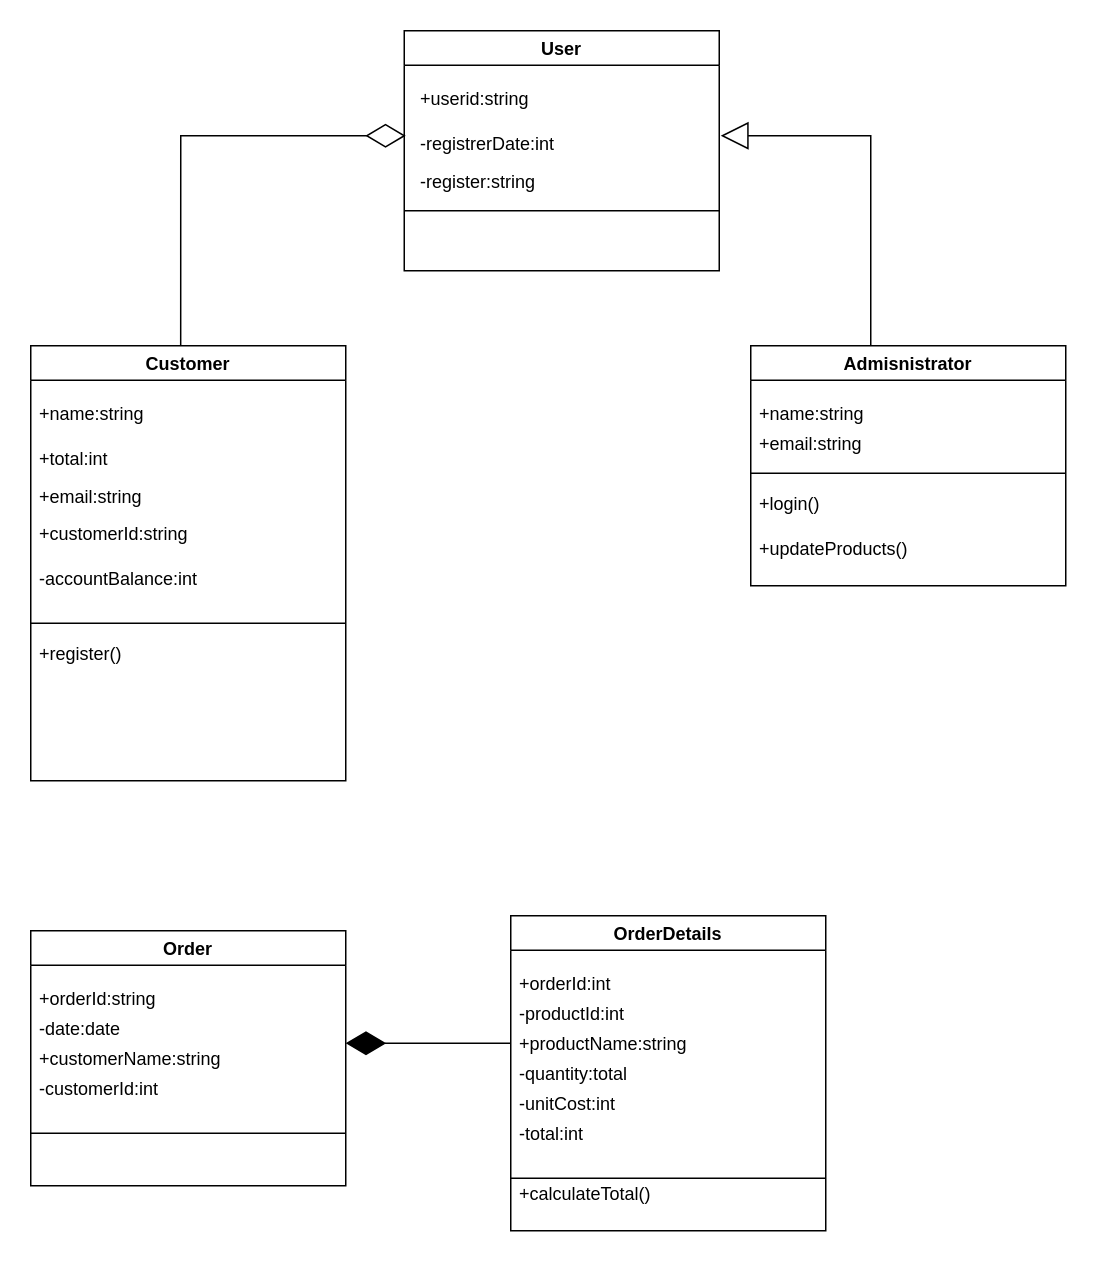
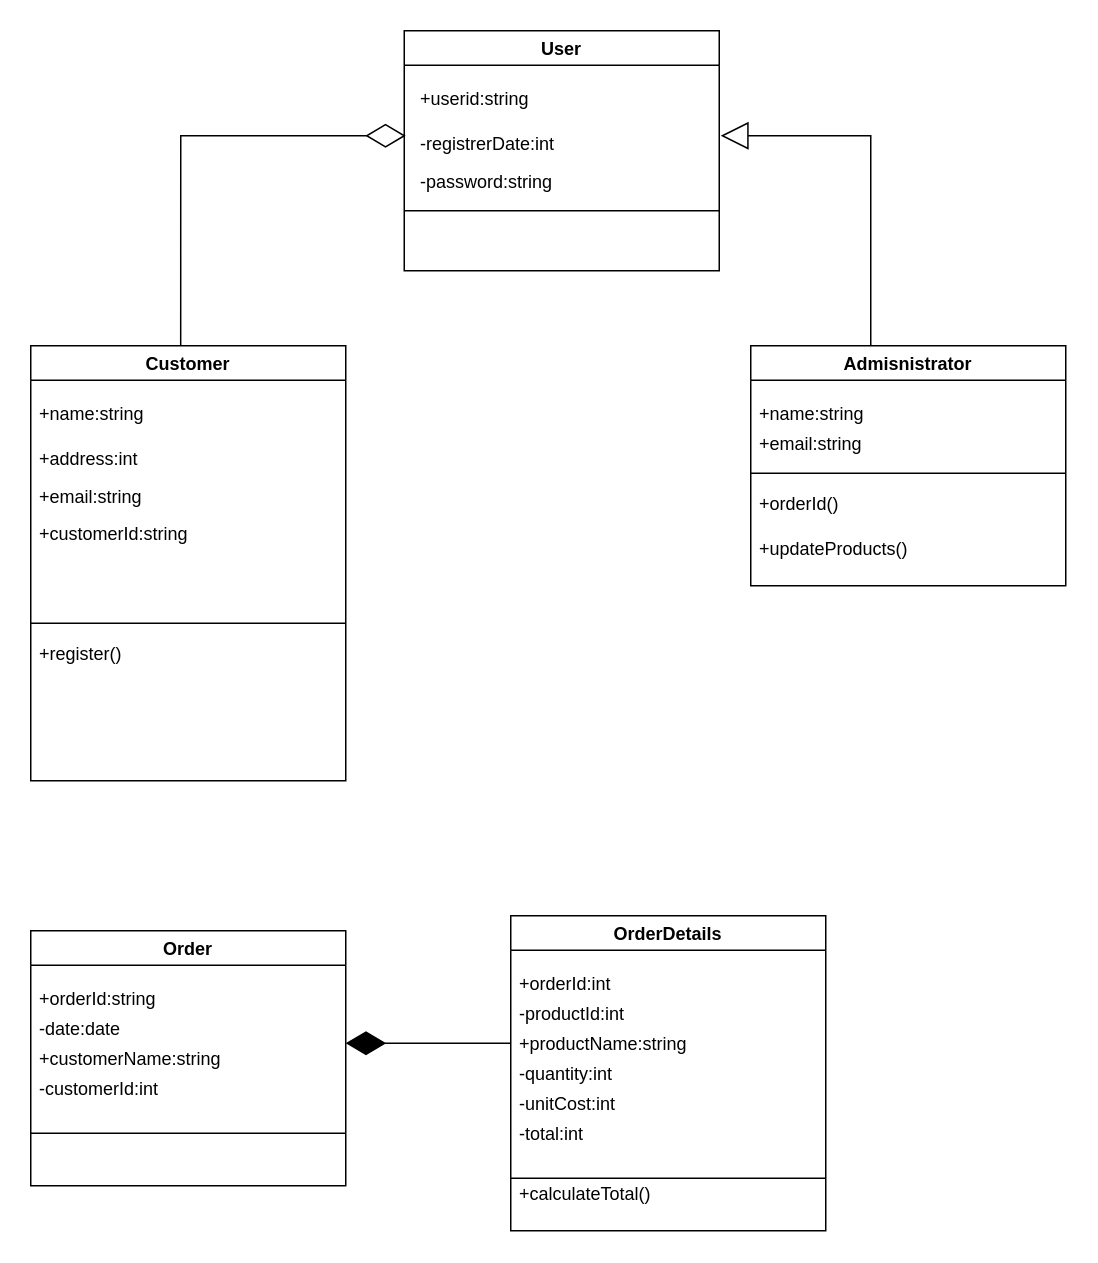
- <mxCell id="14" value="-register:string" style="text;strokeColor=none;fillColor=none;align=left;verticalAlign=middle;spacingLeft=4;spacingRight=4;overflow=hidden;points=[[0,0.5],[1,0.5]];portConstraint=eastwest;rotatable=0;" vertex="1" parent="10"><mxGeometry x="5" y="85" width="140" height="30" as="geometry" /></mxCell>
+ <mxCell id="14" value="-password:string" style="text;strokeColor=none;fillColor=none;align=left;verticalAlign=middle;spacingLeft=4;spacingRight=4;overflow=hidden;points=[[0,0.5],[1,0.5]];portConstraint=eastwest;rotatable=0;" vertex="1" parent="10"><mxGeometry x="5" y="85" width="140" height="30" as="geometry" /></mxCell>
- <mxCell id="4" value="+total:int" style="text;strokeColor=none;fillColor=none;align=left;verticalAlign=middle;spacingLeft=4;spacingRight=4;overflow=hidden;points=[[0,0.5],[1,0.5]];portConstraint=eastwest;rotatable=0;" vertex="1" parent="2"><mxGeometry y="60" width="200" height="30" as="geometry" /></mxCell>
+ <mxCell id="4" value="+address:int" style="text;strokeColor=none;fillColor=none;align=left;verticalAlign=middle;spacingLeft=4;spacingRight=4;overflow=hidden;points=[[0,0.5],[1,0.5]];portConstraint=eastwest;rotatable=0;" vertex="1" parent="2"><mxGeometry y="60" width="200" height="30" as="geometry" /></mxCell>
- <mxCell id="20" value="+login()" style="text;strokeColor=none;fillColor=none;align=left;verticalAlign=middle;spacingLeft=4;spacingRight=4;overflow=hidden;points=[[0,0.5],[1,0.5]];portConstraint=eastwest;rotatable=0;" vertex="1" parent="16"><mxGeometry y="90" width="140" height="30" as="geometry" /></mxCell>
+ <mxCell id="20" value="+orderId()" style="text;strokeColor=none;fillColor=none;align=left;verticalAlign=middle;spacingLeft=4;spacingRight=4;overflow=hidden;points=[[0,0.5],[1,0.5]];portConstraint=eastwest;rotatable=0;" vertex="1" parent="16"><mxGeometry y="90" width="140" height="30" as="geometry" /></mxCell>
- <mxCell id="7" value="-accountBalance:int" style="text;strokeColor=none;fillColor=none;align=left;verticalAlign=middle;spacingLeft=4;spacingRight=4;overflow=hidden;points=[[0,0.5],[1,0.5]];portConstraint=eastwest;rotatable=0;" vertex="1" parent="2"><mxGeometry y="140" width="200" height="30" as="geometry" /></mxCell>
- <mxCell id="35" value="-quantity:total" style="text;strokeColor=none;fillColor=none;align=left;verticalAlign=middle;spacingLeft=4;spacingRight=4;overflow=hidden;points=[[0,0.5],[1,0.5]];portConstraint=eastwest;rotatable=0;" vertex="1" parent="29"><mxGeometry y="90" width="200" height="30" as="geometry" /></mxCell>
+ <mxCell id="35" value="-quantity:int" style="text;strokeColor=none;fillColor=none;align=left;verticalAlign=middle;spacingLeft=4;spacingRight=4;overflow=hidden;points=[[0,0.5],[1,0.5]];portConstraint=eastwest;rotatable=0;" vertex="1" parent="29"><mxGeometry y="90" width="200" height="30" as="geometry" /></mxCell>
